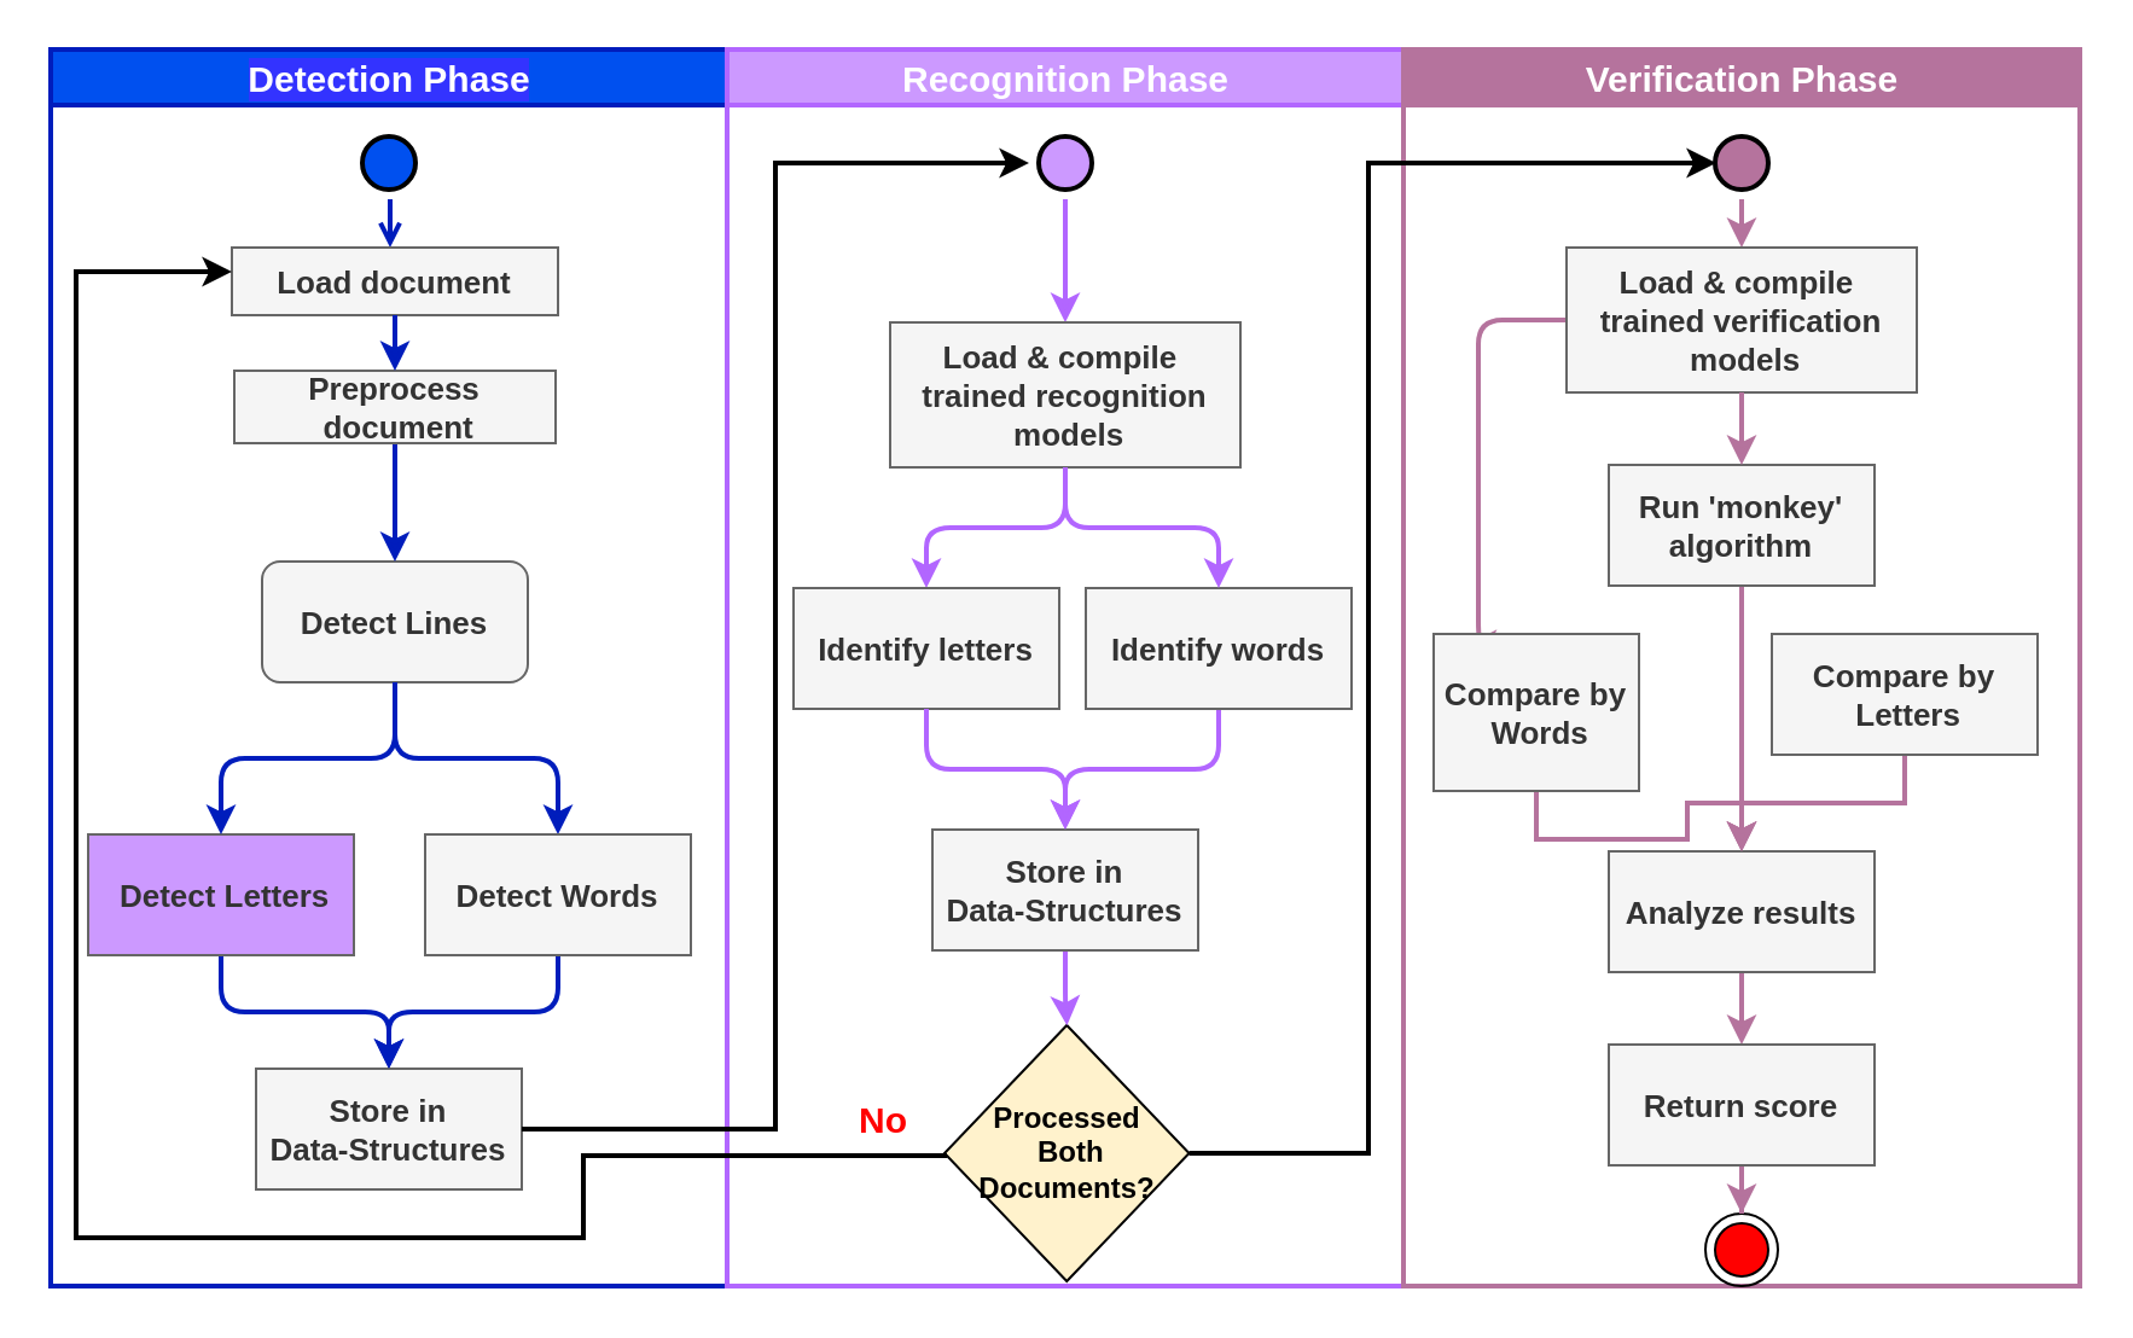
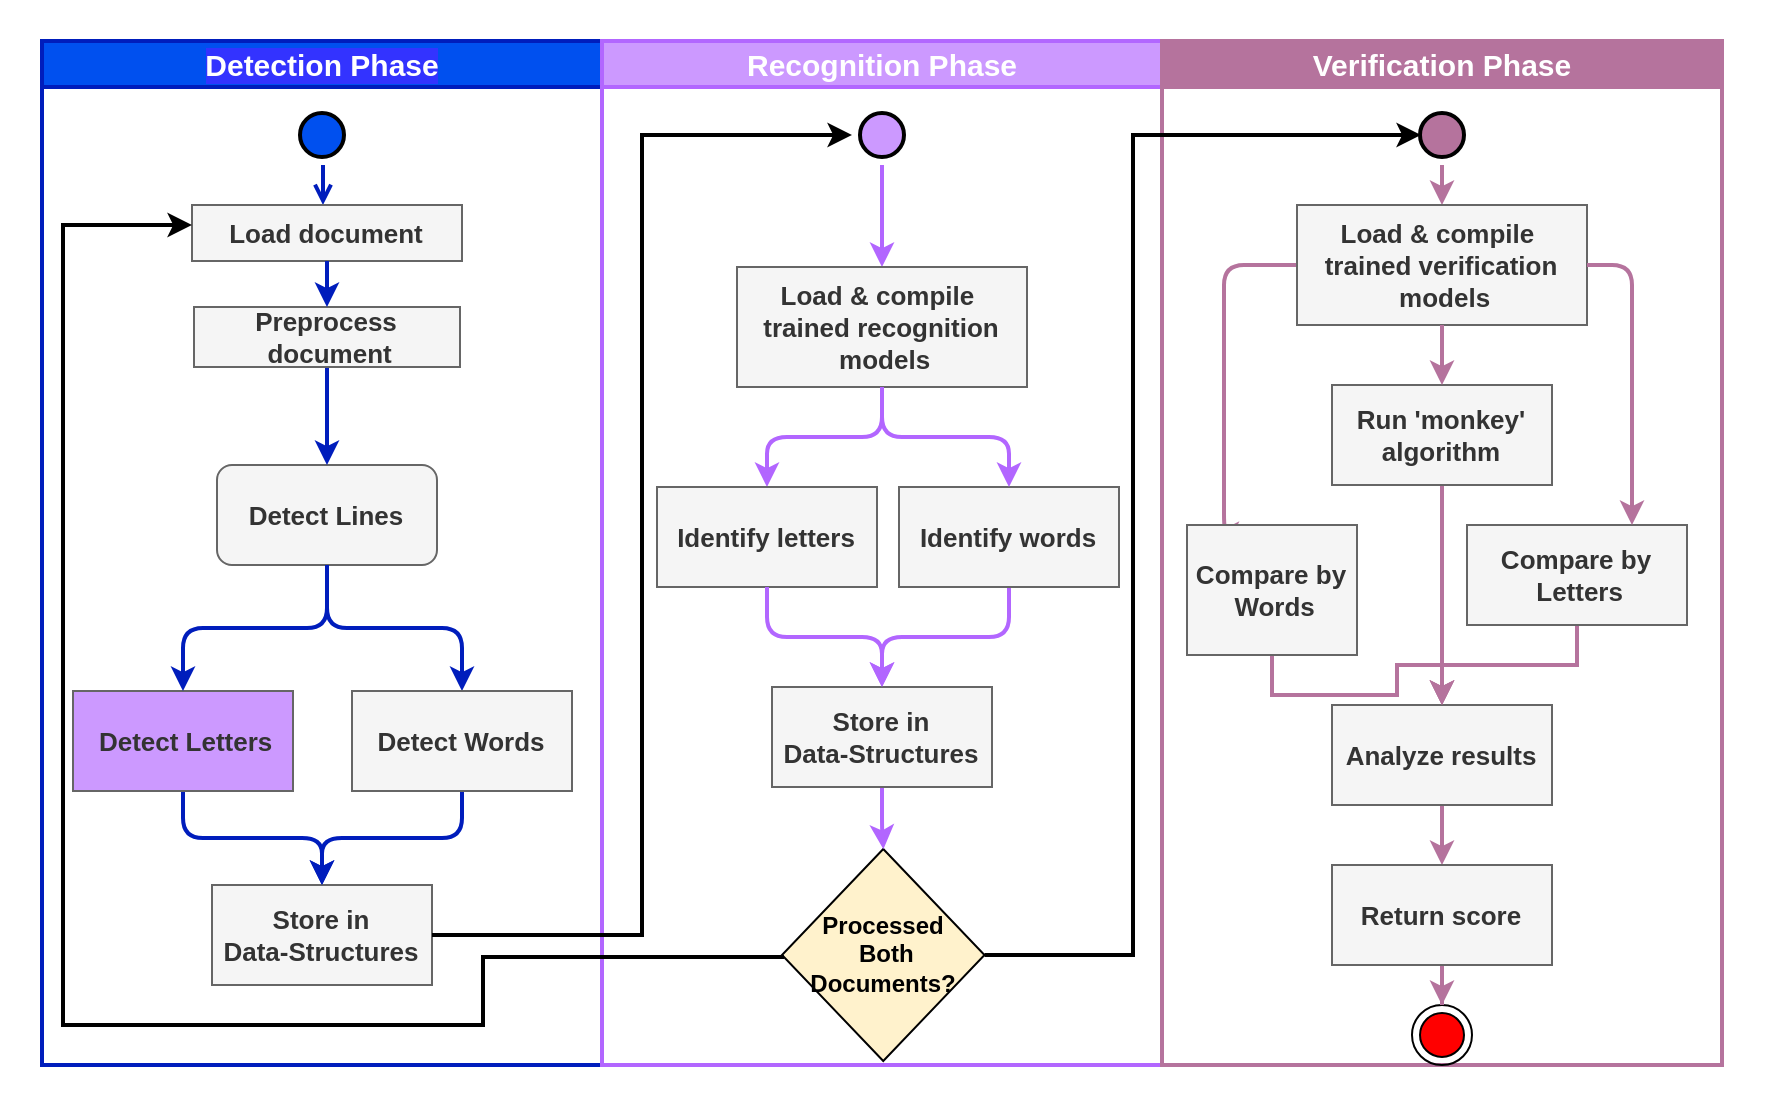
+ <mxCell id="45" style="edgeStyle=orthogonalEdgeStyle;rounded=1;orthogonalLoop=1;jettySize=auto;html=1;entryX=0.75;entryY=0;entryDx=0;entryDy=0;strokeColor=#B5739D;strokeWidth=2;fontSize=12;fontColor=#000000;exitX=1;exitY=0.5;exitDx=0;exitDy=0;fontStyle=1;fillColor=#CC99FF;startSize=23;" edge="1" parent="1" source="23" target="44"><mxGeometry relative="1" as="geometry" /></mxCell>
- <mxCell id="48" value="No" style="text;html=1;align=center;verticalAlign=middle;resizable=0;points=[];autosize=1;fontSize=15;fontColor=#FF0000;fontStyle=1" vertex="1" parent="1"><mxGeometry x="345" y="453" width="40" height="20" as="geometry" /></mxCell>
